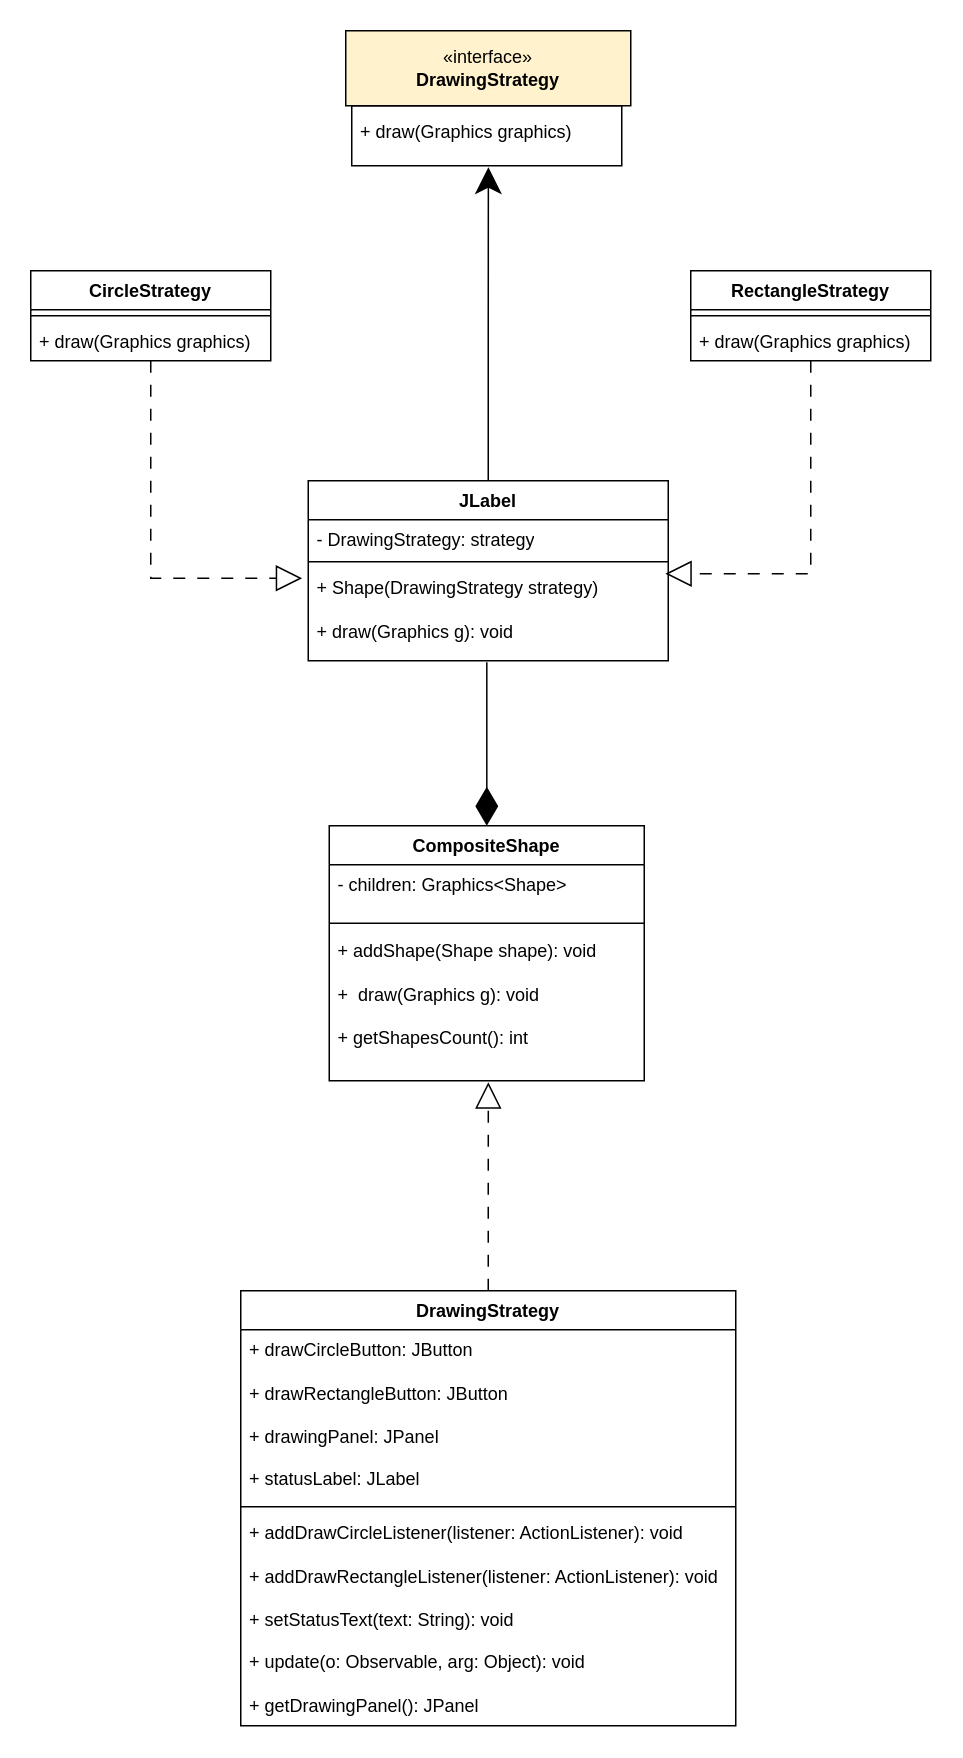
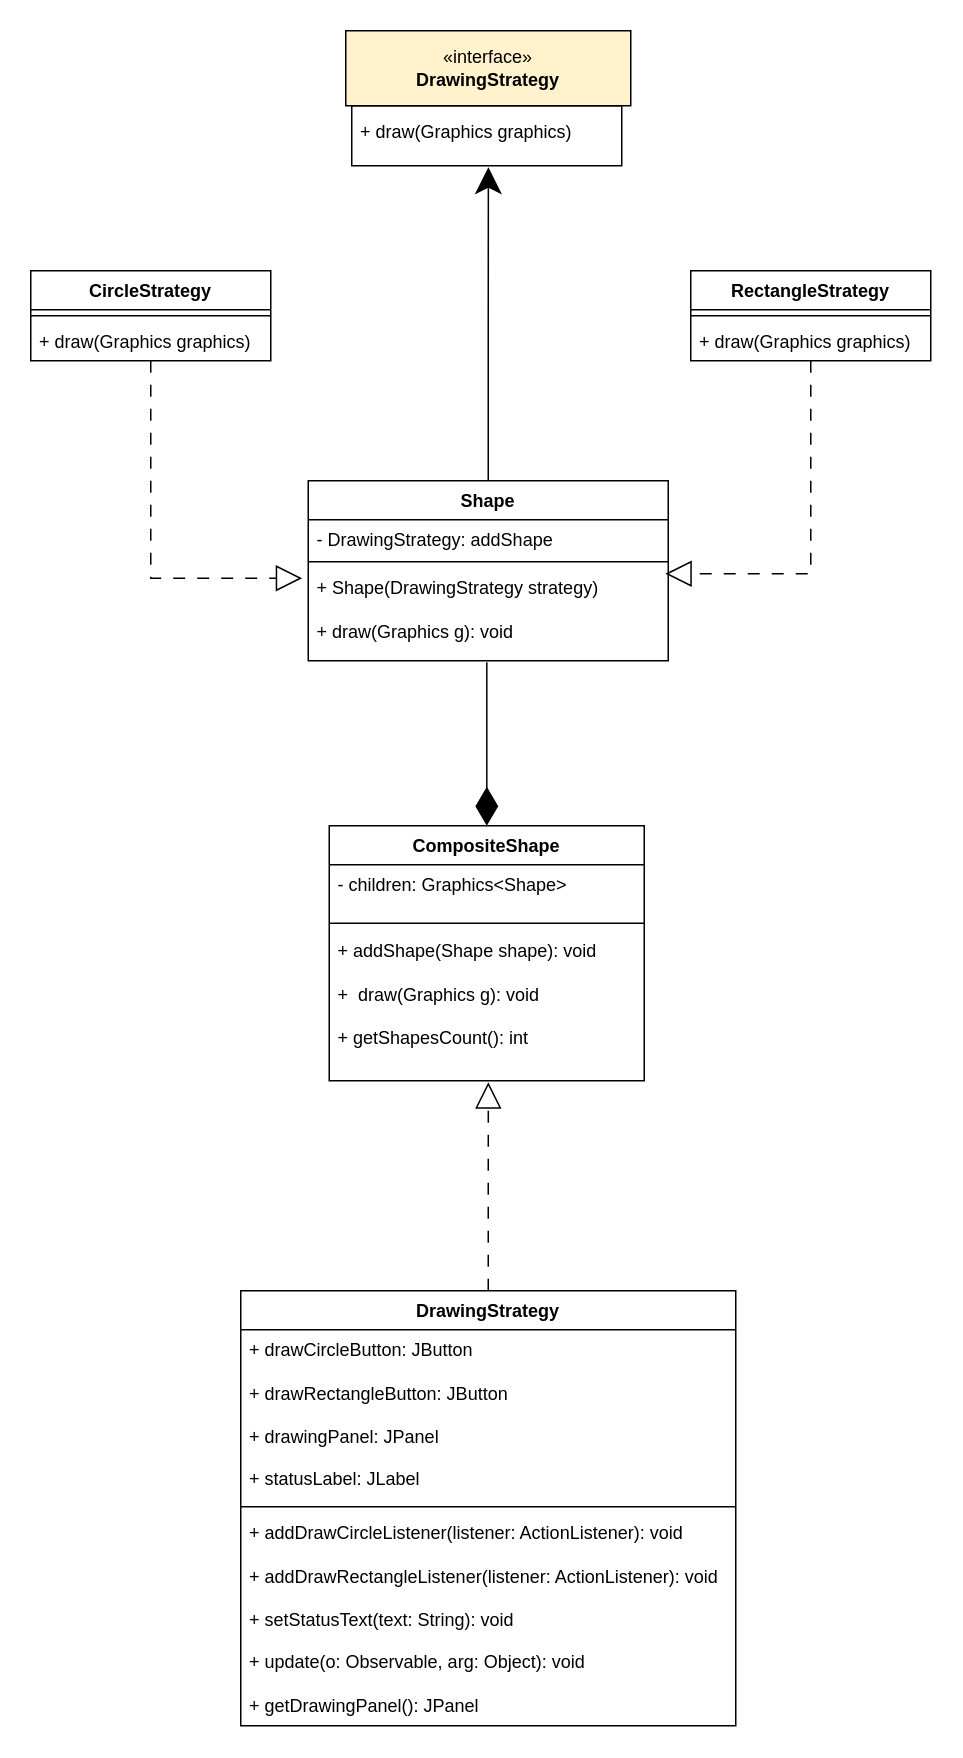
- <mxCell id="12" value="JLabel" style="swimlane;fontStyle=1;align=center;verticalAlign=top;childLayout=stackLayout;horizontal=1;startSize=26;horizontalStack=0;resizeParent=1;resizeParentMax=0;resizeLast=0;collapsible=1;marginBottom=0;whiteSpace=wrap;html=1;" vertex="1" parent="1"><mxGeometry x="205" y="320" width="240" height="120" as="geometry" /></mxCell>
+ <mxCell id="12" value="Shape" style="swimlane;fontStyle=1;align=center;verticalAlign=top;childLayout=stackLayout;horizontal=1;startSize=26;horizontalStack=0;resizeParent=1;resizeParentMax=0;resizeLast=0;collapsible=1;marginBottom=0;whiteSpace=wrap;html=1;" vertex="1" parent="1"><mxGeometry x="205" y="320" width="240" height="120" as="geometry" /></mxCell>
- <mxCell id="13" value="- DrawingStrategy&lt;span style=&quot;background-color: initial;&quot;&gt;:&amp;nbsp;&lt;/span&gt;&lt;span style=&quot;background-color: initial;&quot;&gt;strategy&lt;/span&gt;" style="text;strokeColor=none;fillColor=none;align=left;verticalAlign=top;spacingLeft=4;spacingRight=4;overflow=hidden;rotatable=0;points=[[0,0.5],[1,0.5]];portConstraint=eastwest;whiteSpace=wrap;html=1;" vertex="1" parent="12"><mxGeometry y="26" width="240" height="24" as="geometry" /></mxCell>
+ <mxCell id="13" value="- DrawingStrategy&lt;span style=&quot;background-color: initial;&quot;&gt;:&amp;nbsp;&lt;/span&gt;&lt;span style=&quot;background-color: initial;&quot;&gt;addShape&lt;/span&gt;" style="text;strokeColor=none;fillColor=none;align=left;verticalAlign=top;spacingLeft=4;spacingRight=4;overflow=hidden;rotatable=0;points=[[0,0.5],[1,0.5]];portConstraint=eastwest;whiteSpace=wrap;html=1;" vertex="1" parent="12"><mxGeometry y="26" width="240" height="24" as="geometry" /></mxCell>
